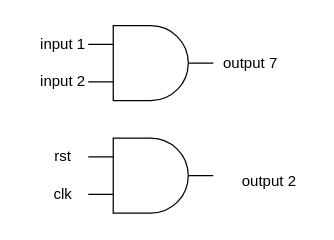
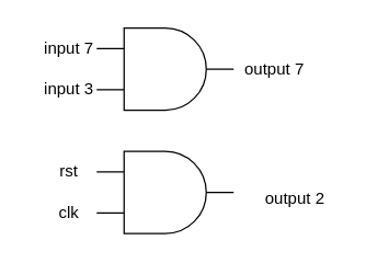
- <mxCell id="4" value="input 1" style="text;html=1;strokeColor=none;fillColor=none;align=center;verticalAlign=middle;whiteSpace=wrap;rounded=0;" vertex="1" parent="1"><mxGeometry x="20" y="20" width="60" height="30" as="geometry" /></mxCell>
+ <mxCell id="4" value="input 7" style="text;html=1;strokeColor=none;fillColor=none;align=center;verticalAlign=middle;whiteSpace=wrap;rounded=0;" vertex="1" parent="1"><mxGeometry x="20" y="20" width="60" height="30" as="geometry" /></mxCell>
- <mxCell id="5" value="input 2" style="text;html=1;strokeColor=none;fillColor=none;align=center;verticalAlign=middle;whiteSpace=wrap;rounded=0;" vertex="1" parent="1"><mxGeometry x="20" y="50" width="60" height="30" as="geometry" /></mxCell>
+ <mxCell id="5" value="input 3" style="text;html=1;strokeColor=none;fillColor=none;align=center;verticalAlign=middle;whiteSpace=wrap;rounded=0;" vertex="1" parent="1"><mxGeometry x="20" y="50" width="60" height="30" as="geometry" /></mxCell>
